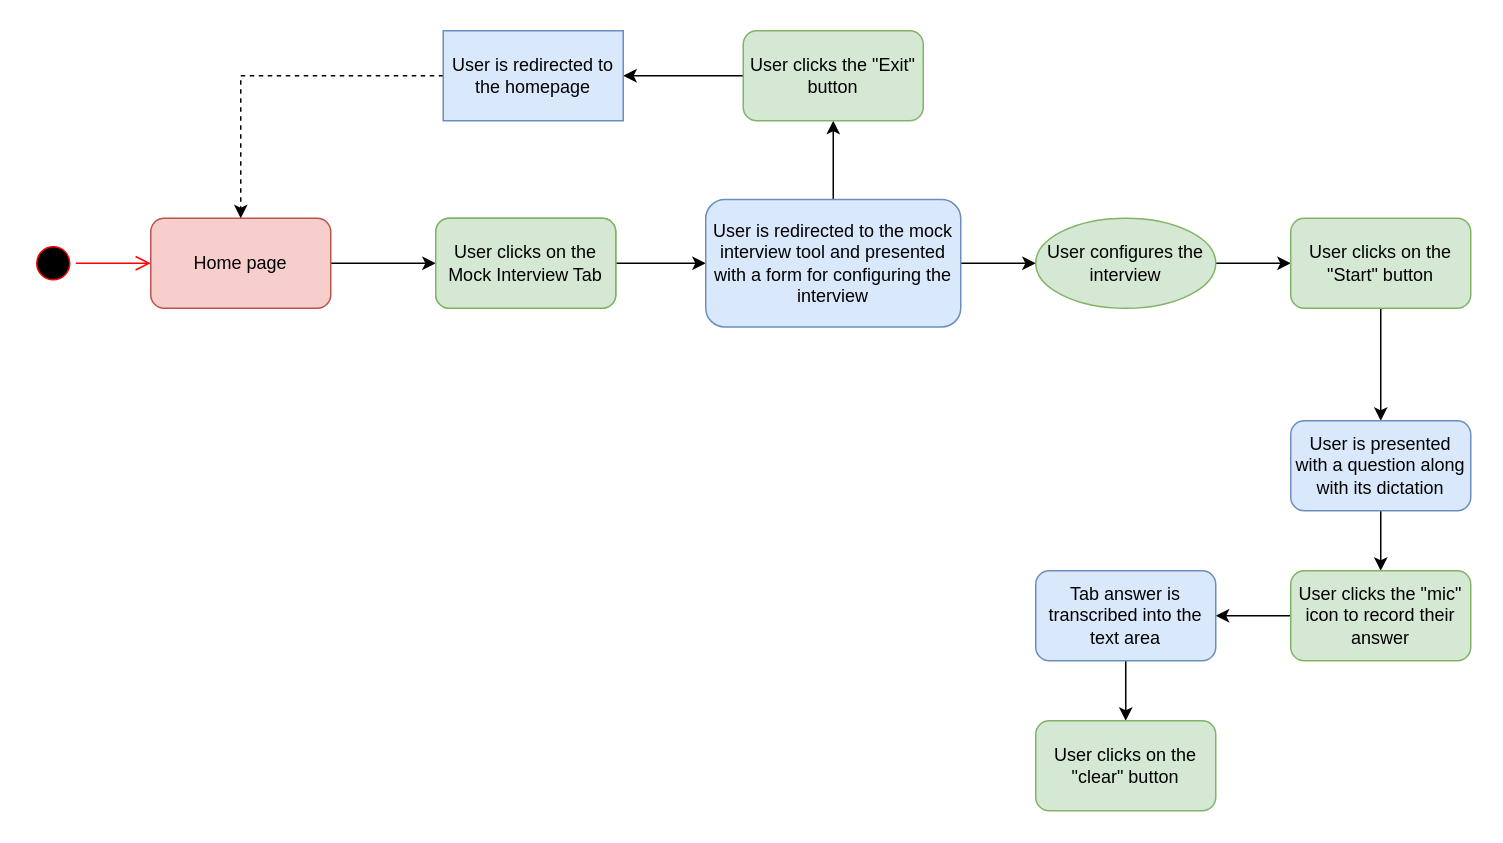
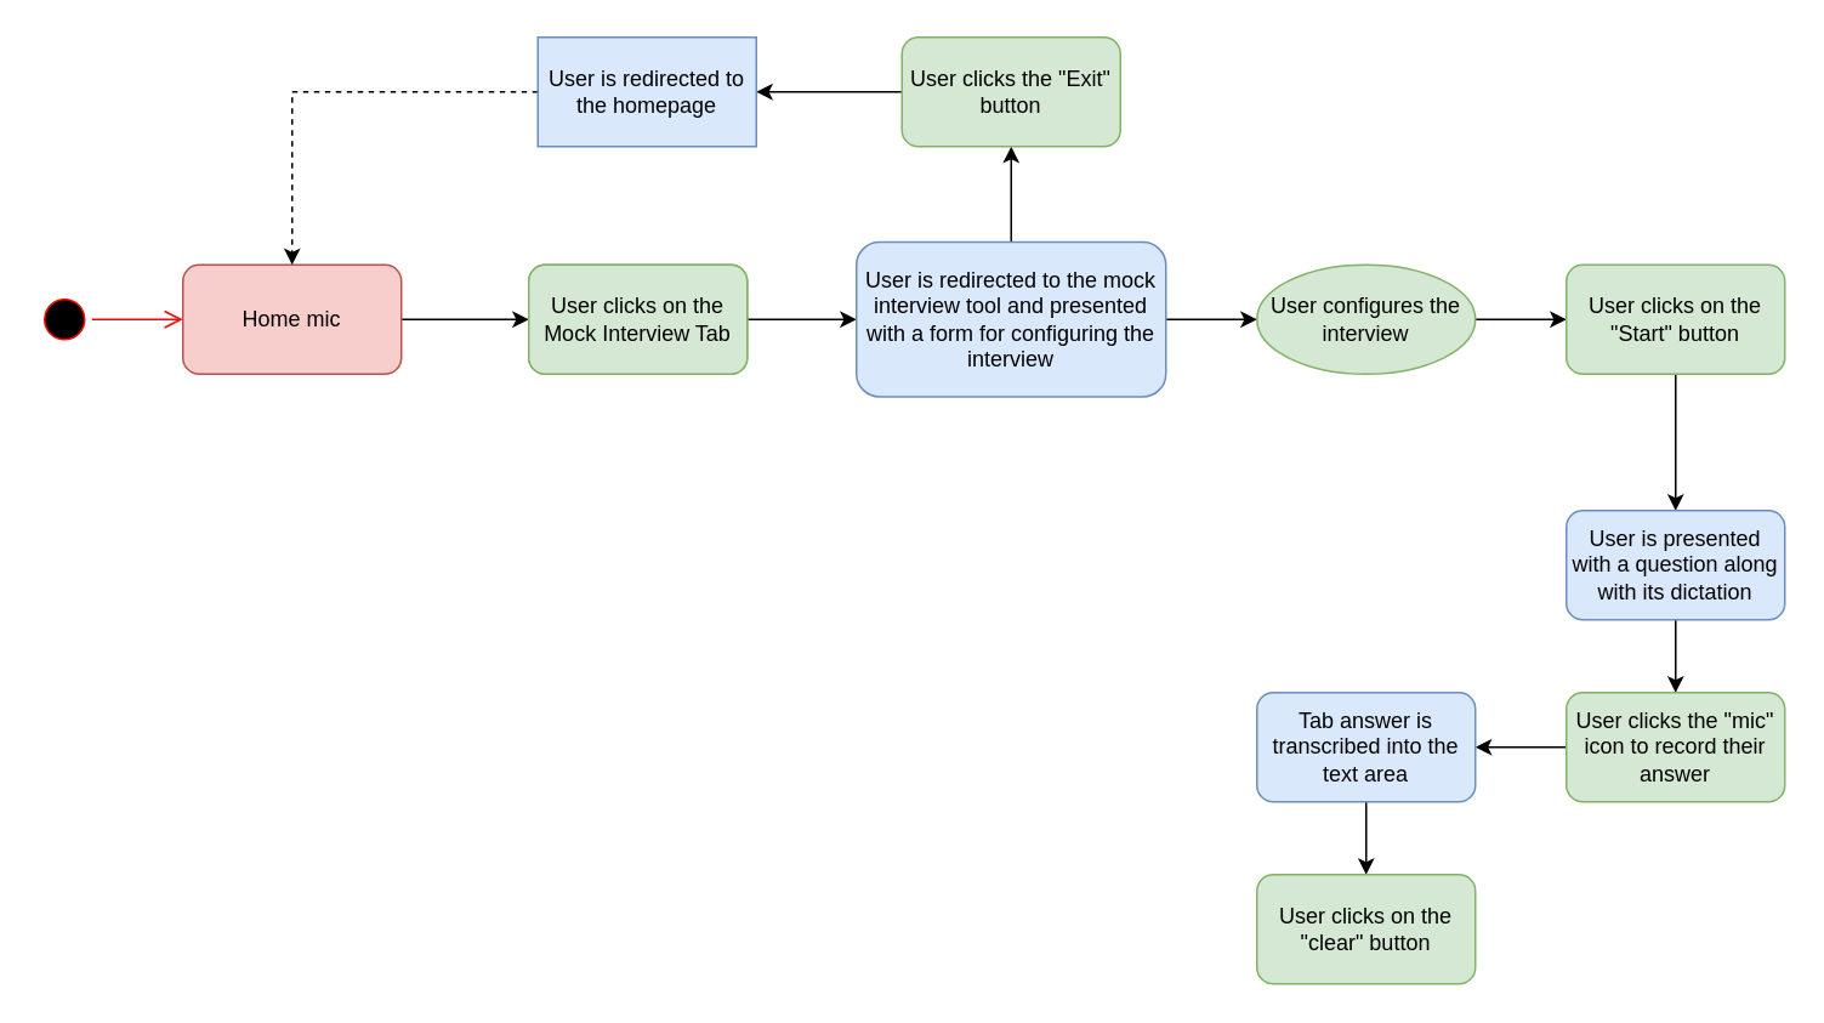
- <mxCell id="5" value="Home page" style="rounded=1;whiteSpace=wrap;html=1;fillColor=#f8cecc;strokeColor=#b85450;" vertex="1" parent="1"><mxGeometry x="100" y="145" width="120" height="60" as="geometry" /></mxCell>
+ <mxCell id="5" value="Home mic" style="rounded=1;whiteSpace=wrap;html=1;fillColor=#f8cecc;strokeColor=#b85450;" vertex="1" parent="1"><mxGeometry x="100" y="145" width="120" height="60" as="geometry" /></mxCell>
